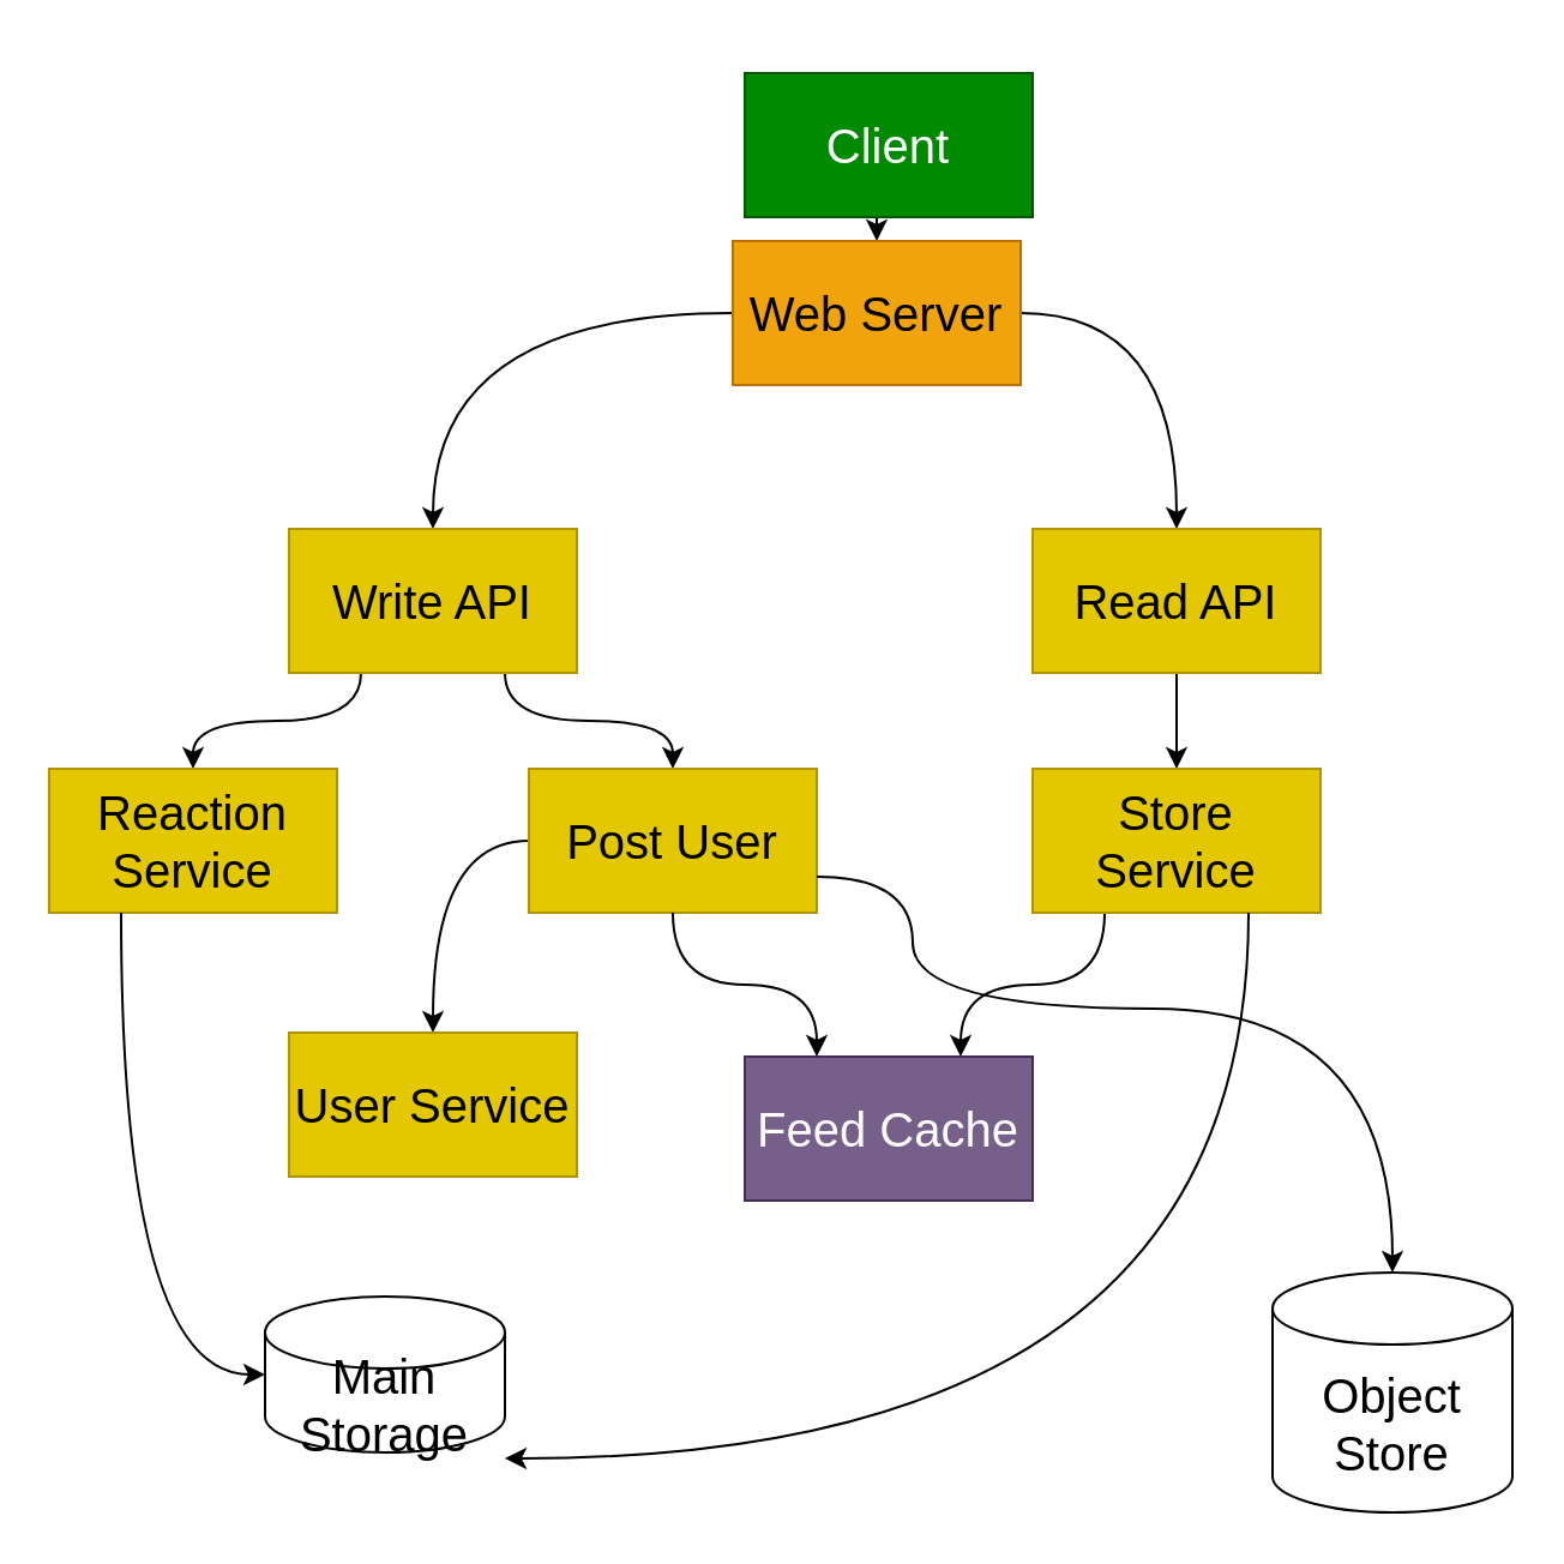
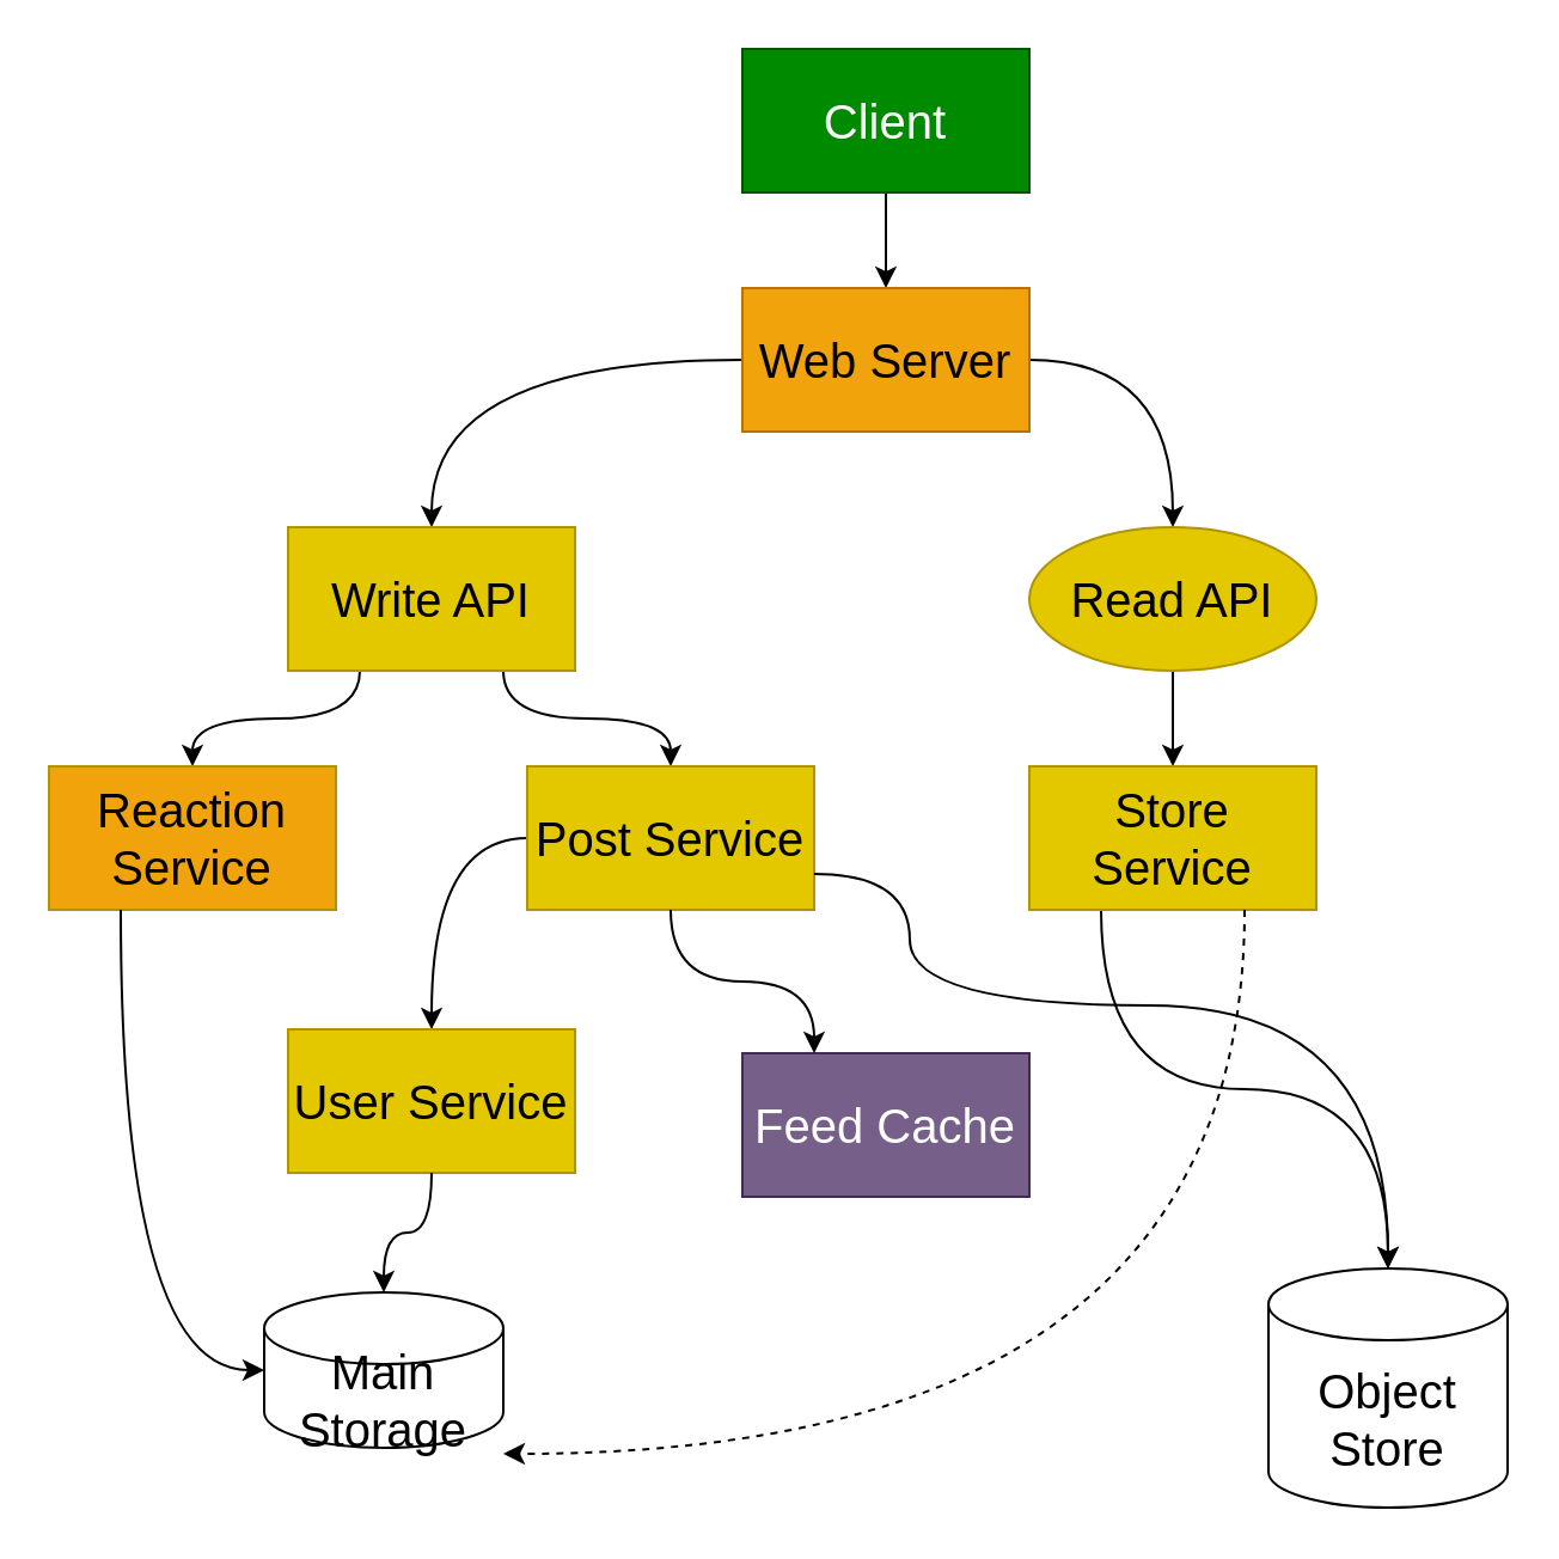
- <mxCell id="3" value="&lt;font style=&quot;font-size: 20px;&quot;&gt;Client&lt;/font&gt;" style="rounded=0;whiteSpace=wrap;html=1;fillColor=#008a00;fontColor=#ffffff;strokeColor=#005700;" vertex="1" parent="1"><mxGeometry x="310" y="30" width="120" height="60" as="geometry" /></mxCell>
+ <mxCell id="3" value="&lt;font style=&quot;font-size: 20px;&quot;&gt;Client&lt;/font&gt;" style="rounded=0;whiteSpace=wrap;html=1;fillColor=#008a00;fontColor=#ffffff;strokeColor=#005700;" vertex="1" parent="1"><mxGeometry x="310" y="20" width="120" height="60" as="geometry" /></mxCell>
- <mxCell id="6" value="&lt;font style=&quot;font-size: 20px;&quot;&gt;Web Server&lt;/font&gt;" style="rounded=0;whiteSpace=wrap;html=1;fillColor=#f0a30a;fontColor=#000000;strokeColor=#BD7000;" vertex="1" parent="1"><mxGeometry x="305" y="100" width="120" height="60" as="geometry" /></mxCell>
+ <mxCell id="6" value="&lt;font style=&quot;font-size: 20px;&quot;&gt;Web Server&lt;/font&gt;" style="rounded=0;whiteSpace=wrap;html=1;fillColor=#f0a30a;fontColor=#000000;strokeColor=#BD7000;" vertex="1" parent="1"><mxGeometry x="310" y="120" width="120" height="60" as="geometry" /></mxCell>
- <mxCell id="8" value="&lt;font style=&quot;font-size: 20px;&quot;&gt;Read API&lt;/font&gt;" style="rounded=0;whiteSpace=wrap;html=1;fillColor=#e3c800;fontColor=#000000;strokeColor=#B09500;" vertex="1" parent="1"><mxGeometry x="430" y="220" width="120" height="60" as="geometry" /></mxCell>
+ <mxCell id="8" value="&lt;font style=&quot;font-size: 20px;&quot;&gt;Read API&lt;/font&gt;" style="ellipse;whiteSpace=wrap;html=1;fillColor=#e3c800;fontColor=#000000;strokeColor=#B09500;" vertex="1" parent="1"><mxGeometry x="430" y="220" width="120" height="60" as="geometry" /></mxCell>
- <mxCell id="21" value="&lt;font style=&quot;font-size: 20px;&quot;&gt;Reaction Service&lt;/font&gt;" style="rounded=0;whiteSpace=wrap;html=1;fillColor=#e3c800;fontColor=#000000;strokeColor=#B09500;" vertex="1" parent="1"><mxGeometry x="20" y="320" width="120" height="60" as="geometry" /></mxCell>
+ <mxCell id="21" value="&lt;font style=&quot;font-size: 20px;&quot;&gt;Reaction Service&lt;/font&gt;" style="rounded=0;whiteSpace=wrap;html=1;fillColor=#f0a30a;fontColor=#000000;strokeColor=#B09500;" vertex="1" parent="1"><mxGeometry x="20" y="320" width="120" height="60" as="geometry" /></mxCell>
- <mxCell id="13" value="&lt;font style=&quot;font-size: 20px;&quot;&gt;Post User&lt;/font&gt;" style="rounded=0;whiteSpace=wrap;html=1;fillColor=#e3c800;fontColor=#000000;strokeColor=#B09500;" vertex="1" parent="1"><mxGeometry x="220" y="320" width="120" height="60" as="geometry" /></mxCell>
+ <mxCell id="13" value="&lt;font style=&quot;font-size: 20px;&quot;&gt;Post Service&lt;/font&gt;" style="rounded=0;whiteSpace=wrap;html=1;fillColor=#e3c800;fontColor=#000000;strokeColor=#B09500;" vertex="1" parent="1"><mxGeometry x="220" y="320" width="120" height="60" as="geometry" /></mxCell>
- <mxCell id="15" style="edgeStyle=orthogonalEdgeStyle;rounded=0;orthogonalLoop=1;jettySize=auto;html=1;exitX=0.25;exitY=1;exitDx=0;exitDy=0;entryX=0.75;entryY=0;entryDx=0;entryDy=0;curved=1;" edge="1" parent="1" source="16" target="19"><mxGeometry relative="1" as="geometry" /></mxCell>
+ <mxCell id="15" style="edgeStyle=orthogonalEdgeStyle;rounded=0;orthogonalLoop=1;jettySize=auto;html=1;exitX=0.25;exitY=1;exitDx=0;exitDy=0;curved=1;" edge="1" parent="1" source="16" target="18"><mxGeometry relative="1" as="geometry" /></mxCell>
+ <mxCell id="23" style="edgeStyle=orthogonalEdgeStyle;rounded=0;orthogonalLoop=1;jettySize=auto;html=1;exitX=0.5;exitY=1;exitDx=0;exitDy=0;entryX=0.5;entryY=0;entryDx=0;entryDy=0;entryPerimeter=0;curved=1;" edge="1" parent="1" source="14" target="17"><mxGeometry relative="1" as="geometry" /></mxCell>
- <mxCell id="24" style="edgeStyle=orthogonalEdgeStyle;rounded=0;orthogonalLoop=1;jettySize=auto;html=1;exitX=0.75;exitY=1;exitDx=0;exitDy=0;entryX=1;entryY=0;entryDx=0;entryDy=67.5;entryPerimeter=0;curved=1;" edge="1" parent="1" source="16" target="17"><mxGeometry relative="1" as="geometry" /></mxCell>
+ <mxCell id="24" style="edgeStyle=orthogonalEdgeStyle;rounded=0;orthogonalLoop=1;jettySize=auto;html=1;exitX=0.75;exitY=1;exitDx=0;exitDy=0;entryX=1;entryY=0;entryDx=0;entryDy=67.5;entryPerimeter=0;curved=1;dashed=1;" edge="1" parent="1" source="16" target="17"><mxGeometry relative="1" as="geometry" /></mxCell>
